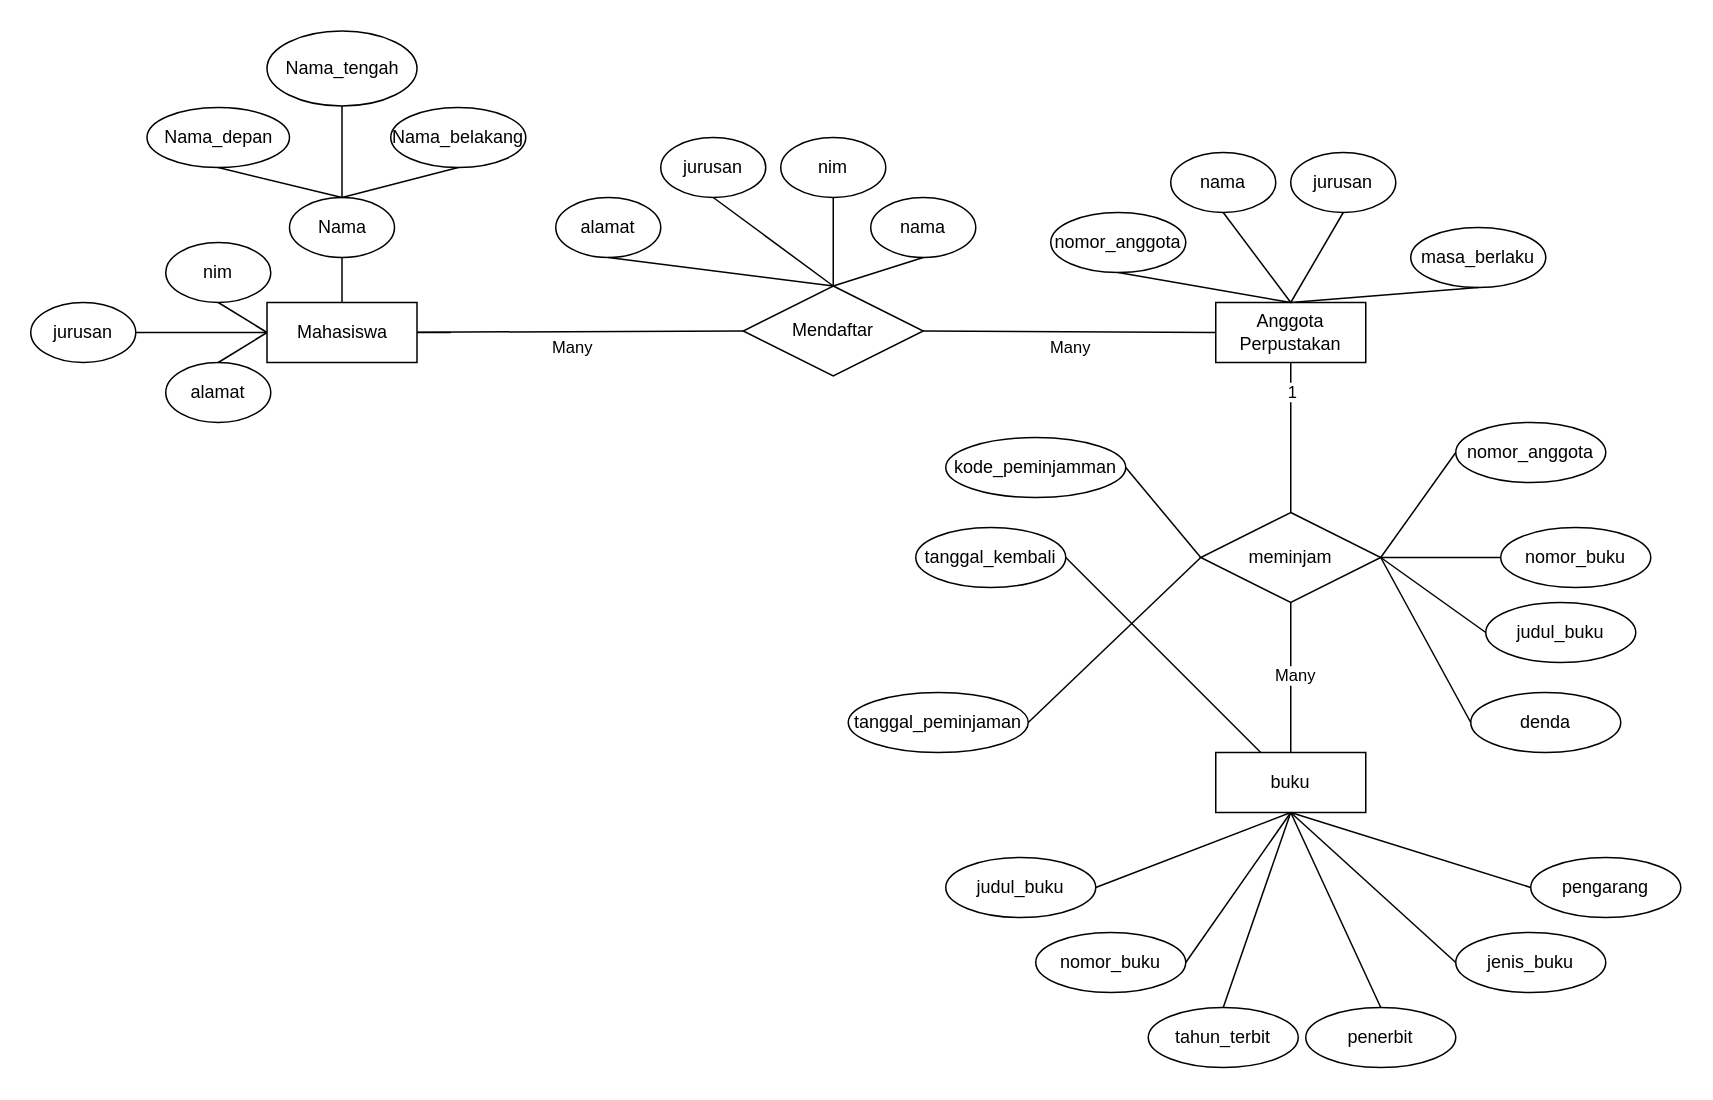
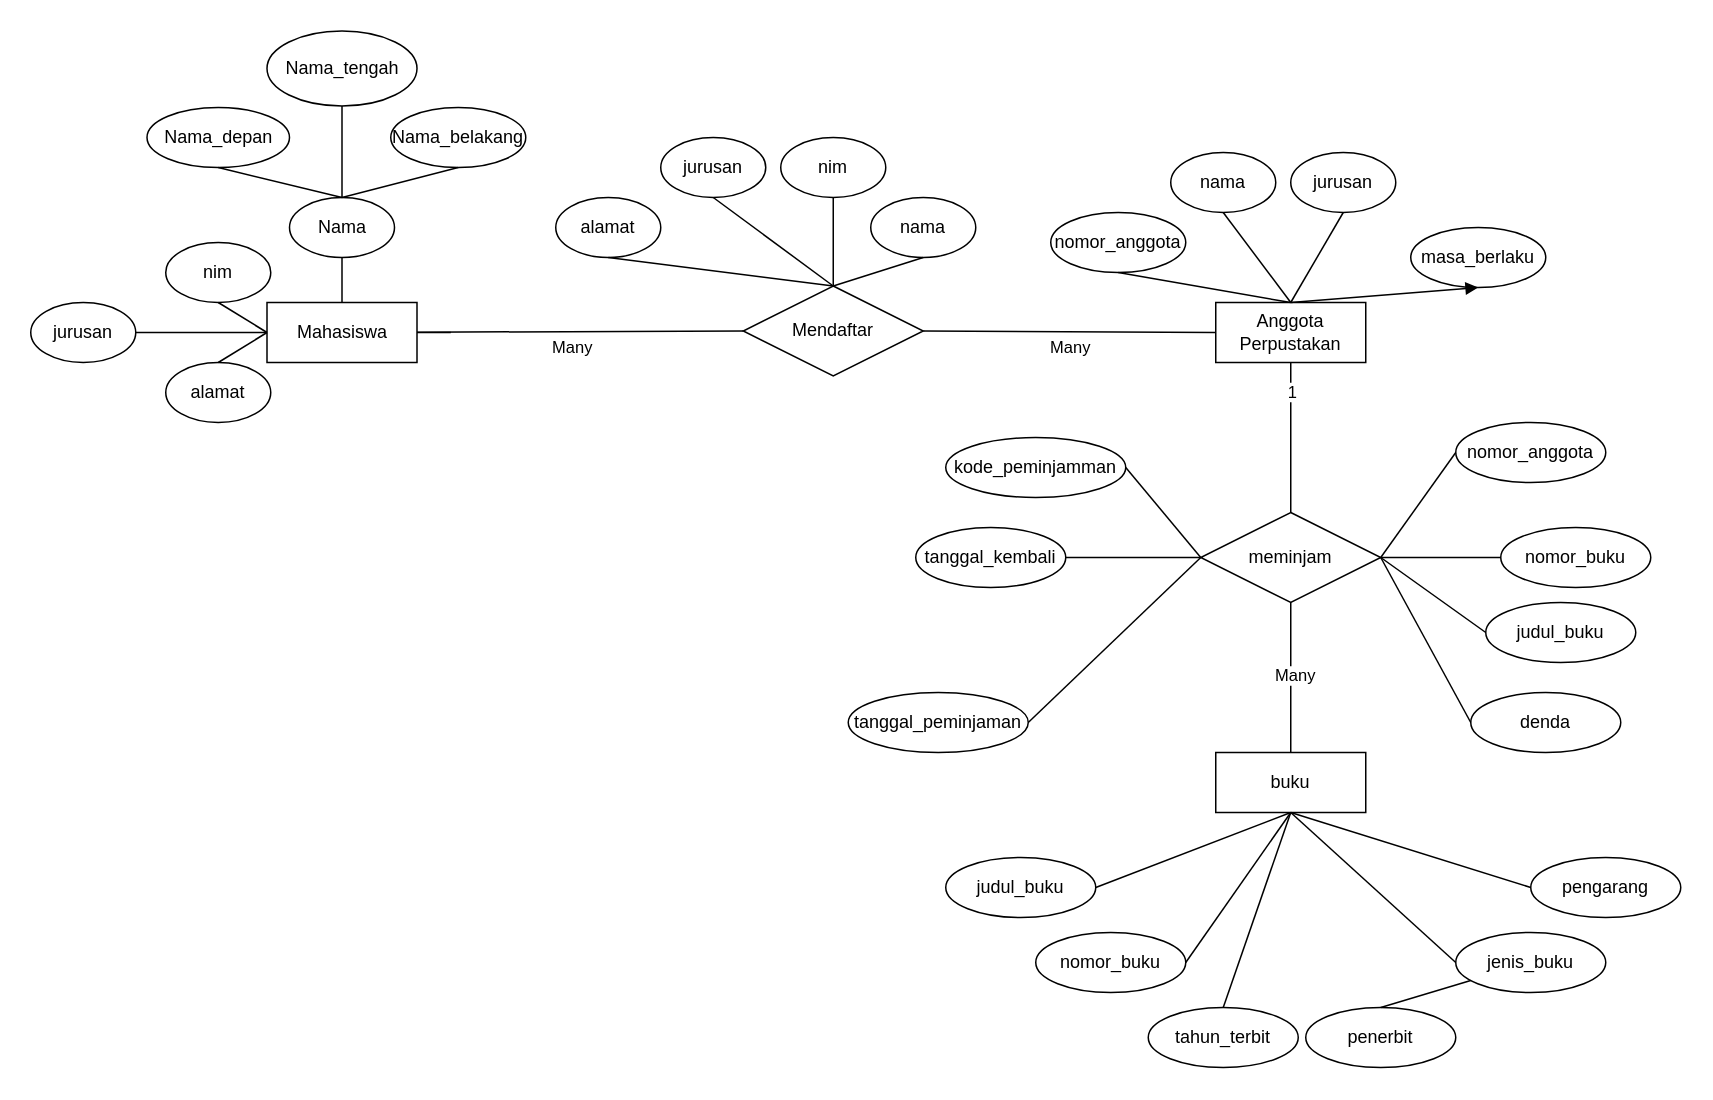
- <mxCell id="36" value="" style="endArrow=none;html=1;rounded=0;entryX=0.5;entryY=1;entryDx=0;entryDy=0;exitX=0.5;exitY=0;exitDx=0;exitDy=0;" edge="1" parent="1" source="5" target="35"><mxGeometry relative="1" as="geometry"><mxPoint x="570" y="261" as="sourcePoint" /><mxPoint x="730" y="261" as="targetPoint" /></mxGeometry></mxCell>
+ <mxCell id="36" value="" style="endArrow=block;html=1;rounded=0;entryX=0.5;entryY=1;entryDx=0;entryDy=0;exitX=0.5;exitY=0;exitDx=0;exitDy=0;" edge="1" parent="1" source="5" target="35"><mxGeometry relative="1" as="geometry"><mxPoint x="570" y="261" as="sourcePoint" /><mxPoint x="730" y="261" as="targetPoint" /></mxGeometry></mxCell>
- <mxCell id="55" value="" style="endArrow=none;html=1;rounded=0;exitX=1;exitY=0.5;exitDx=0;exitDy=0;" edge="1" parent="1" source="44" target="57"><mxGeometry relative="1" as="geometry"><mxPoint x="540" y="351" as="sourcePoint" /><mxPoint x="700" y="351" as="targetPoint" /></mxGeometry></mxCell>
+ <mxCell id="55" value="" style="endArrow=none;html=1;rounded=0;entryX=0;entryY=0.5;entryDx=0;entryDy=0;exitX=1;exitY=0.5;exitDx=0;exitDy=0;" edge="1" parent="1" source="44" target="40"><mxGeometry relative="1" as="geometry"><mxPoint x="540" y="351" as="sourcePoint" /><mxPoint x="700" y="351" as="targetPoint" /></mxGeometry></mxCell>
- <mxCell id="67" value="" style="endArrow=none;html=1;rounded=0;entryX=0.5;entryY=1;entryDx=0;entryDy=0;exitX=0.5;exitY=0;exitDx=0;exitDy=0;" edge="1" parent="1" source="59" target="57"><mxGeometry relative="1" as="geometry"><mxPoint x="450" y="671" as="sourcePoint" /><mxPoint x="610" y="671" as="targetPoint" /></mxGeometry></mxCell>
+ <mxCell id="67" value="" style="endArrow=none;html=1;rounded=0;exitX=0.5;exitY=0;exitDx=0;exitDy=0;" edge="1" parent="1" source="59" target="63"><mxGeometry relative="1" as="geometry"><mxPoint x="450" y="671" as="sourcePoint" /><mxPoint x="610" y="671" as="targetPoint" /></mxGeometry></mxCell>
